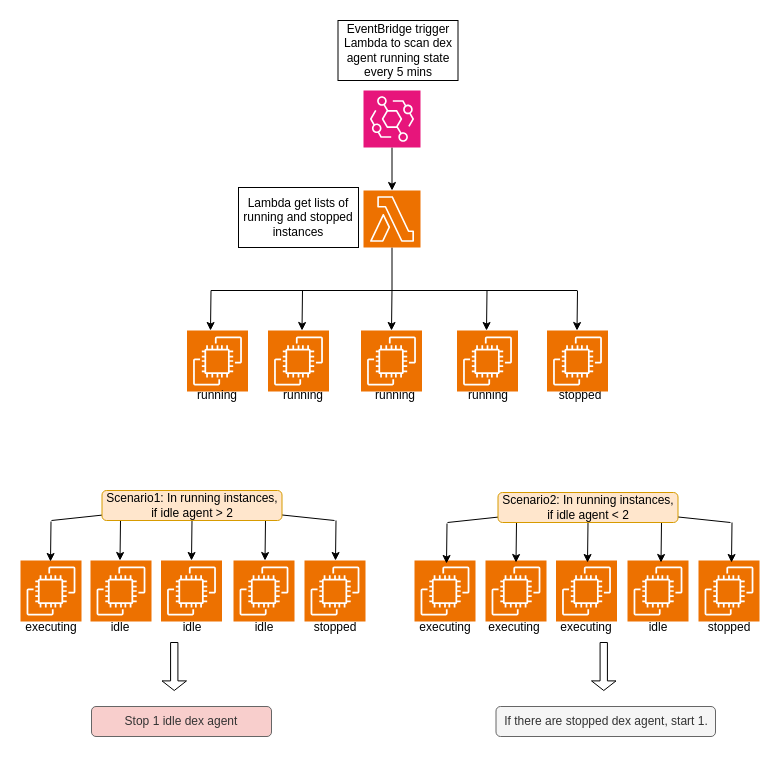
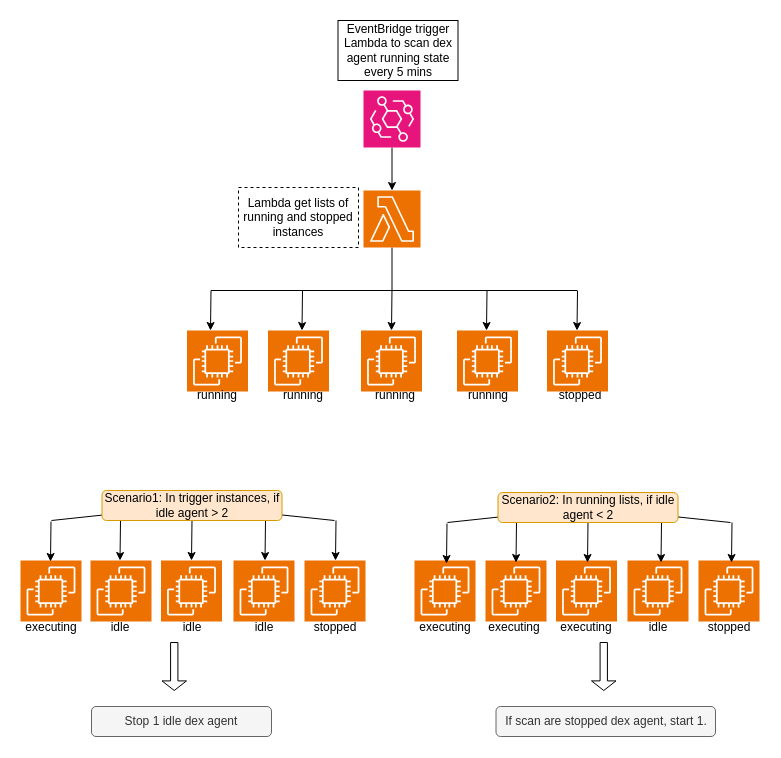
- <mxCell id="52" value="Lambda get lists of running and stopped instances" style="rounded=0;whiteSpace=wrap;html=1;" vertex="1" parent="1"><mxGeometry x="238" y="187" width="120" height="60" as="geometry" /></mxCell>
+ <mxCell id="52" value="Lambda get lists of running and stopped instances" style="rounded=0;whiteSpace=wrap;html=1;dashed=1;" vertex="1" parent="1"><mxGeometry x="238" y="187" width="120" height="60" as="geometry" /></mxCell>
- <mxCell id="54" value="Scenario1: In running instances, if idle agent &amp;gt; 2" style="rounded=1;whiteSpace=wrap;html=1;fillColor=#ffe6cc;strokeColor=#d79b00;" vertex="1" parent="1"><mxGeometry x="101.5" y="490" width="180" height="30" as="geometry" /></mxCell>
+ <mxCell id="54" value="Scenario1: In trigger instances, if idle agent &amp;gt; 2" style="rounded=1;whiteSpace=wrap;html=1;fillColor=#ffe6cc;strokeColor=#d79b00;" vertex="1" parent="1"><mxGeometry x="101.5" y="490" width="180" height="30" as="geometry" /></mxCell>
- <mxCell id="62" value="Scenario2: In running instances, if idle agent &amp;lt; 2" style="rounded=1;whiteSpace=wrap;html=1;fillColor=#ffe6cc;strokeColor=#d79b00;" vertex="1" parent="1"><mxGeometry x="497.5" y="492" width="180" height="30" as="geometry" /></mxCell>
+ <mxCell id="62" value="Scenario2: In running lists, if idle agent &amp;lt; 2" style="rounded=1;whiteSpace=wrap;html=1;fillColor=#ffe6cc;strokeColor=#d79b00;" vertex="1" parent="1"><mxGeometry x="497.5" y="492" width="180" height="30" as="geometry" /></mxCell>
- <mxCell id="49" value="Stop 1 idle dex agent" style="rounded=1;whiteSpace=wrap;html=1;fillColor=#f8cecc;strokeColor=#666666;fontColor=#333333;" vertex="1" parent="1"><mxGeometry x="91" y="706" width="180" height="30" as="geometry" /></mxCell>
+ <mxCell id="49" value="Stop 1 idle dex agent" style="rounded=1;whiteSpace=wrap;html=1;fillColor=#f5f5f5;strokeColor=#666666;fontColor=#333333;" vertex="1" parent="1"><mxGeometry x="91" y="706" width="180" height="30" as="geometry" /></mxCell>
- <mxCell id="48" value="If there are stopped dex agent, start 1." style="rounded=1;whiteSpace=wrap;html=1;fillColor=#f5f5f5;strokeColor=#666666;fontColor=#333333;" vertex="1" parent="1"><mxGeometry x="495.5" y="706" width="219.5" height="30" as="geometry" /></mxCell>
+ <mxCell id="48" value="If scan are stopped dex agent, start 1." style="rounded=1;whiteSpace=wrap;html=1;fillColor=#f5f5f5;strokeColor=#666666;fontColor=#333333;" vertex="1" parent="1"><mxGeometry x="495.5" y="706" width="219.5" height="30" as="geometry" /></mxCell>
